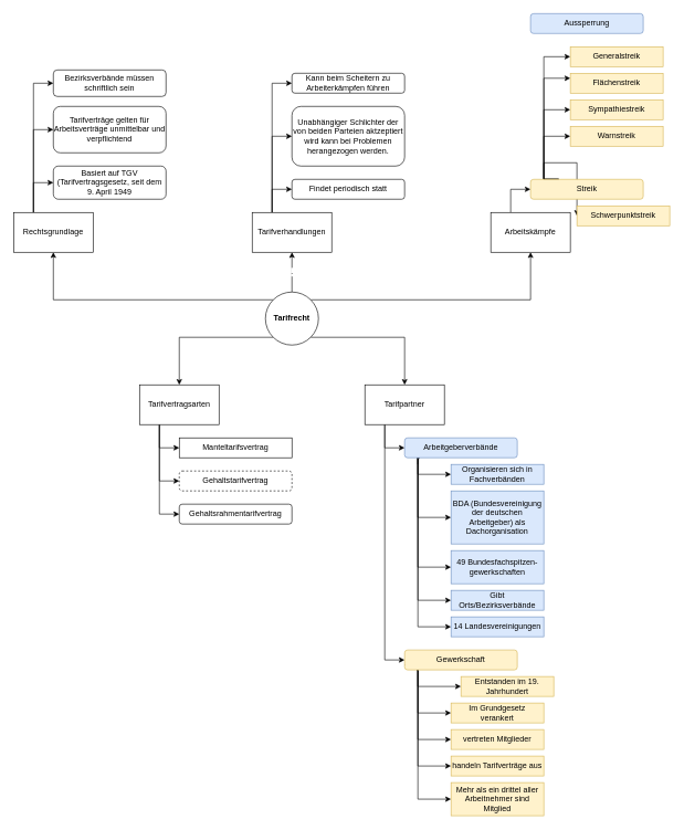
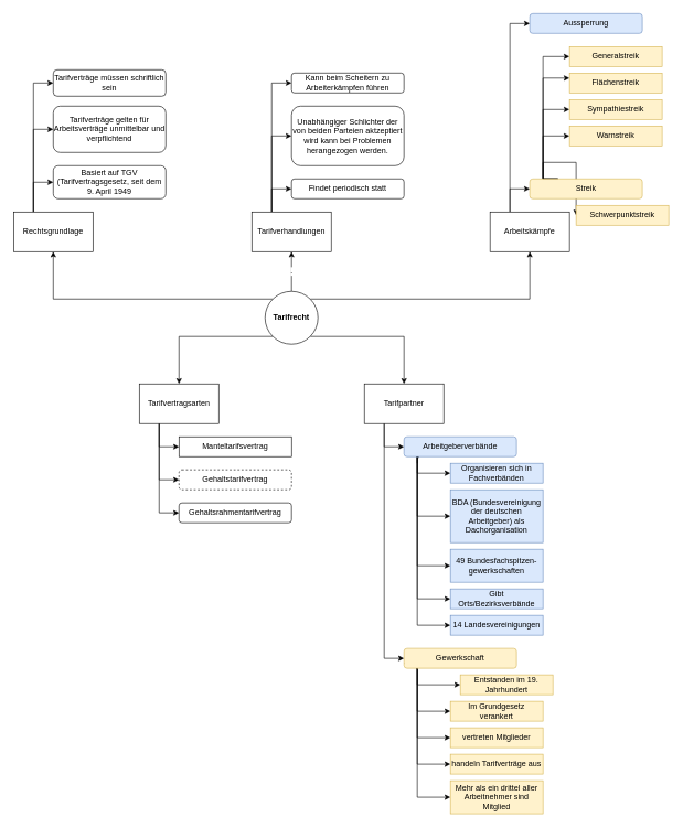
+ <mxCell id="8" style="edgeStyle=orthogonalEdgeStyle;rounded=0;orthogonalLoop=1;jettySize=auto;html=1;exitX=0.25;exitY=0;exitDx=0;exitDy=0;entryX=0;entryY=0.5;entryDx=0;entryDy=0;" edge="1" parent="1" source="10" target="60"><mxGeometry relative="1" as="geometry" /></mxCell>
- <mxCell id="68" value="&lt;div&gt;Bezirksverbände müssen schriftlich sein&lt;br&gt;&lt;/div&gt;" style="rounded=1;whiteSpace=wrap;html=1;" vertex="1" parent="1"><mxGeometry x="80" y="105" width="170" height="40" as="geometry" /></mxCell>
+ <mxCell id="68" value="&lt;div&gt;Tarifverträge müssen schriftlich sein&lt;br&gt;&lt;/div&gt;" style="rounded=1;whiteSpace=wrap;html=1;" vertex="1" parent="1"><mxGeometry x="80" y="105" width="170" height="40" as="geometry" /></mxCell>
